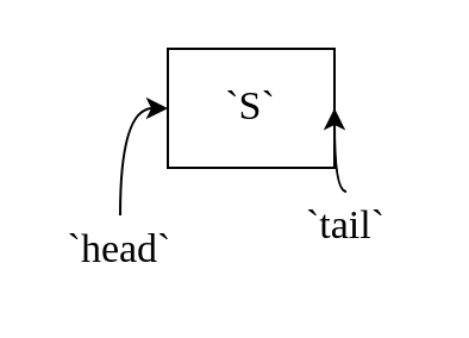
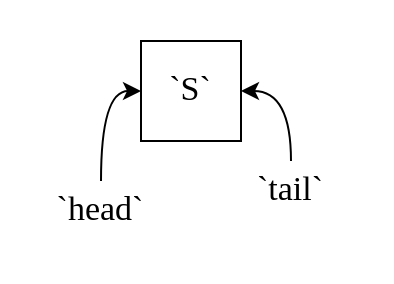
- <mxCell id="2" value="&lt;font size=&quot;1&quot; face=&quot;Times New Roman&quot;&gt;&lt;span style=&quot;font-size: 17px;&quot;&gt;`S`&lt;/span&gt;&lt;/font&gt;" style="rounded=0;whiteSpace=wrap;html=1;" vertex="1" parent="1"><mxGeometry x="70" y="20" width="70" height="50" as="geometry" /></mxCell>
+ <mxCell id="2" value="&lt;font size=&quot;1&quot; face=&quot;Times New Roman&quot;&gt;&lt;span style=&quot;font-size: 17px;&quot;&gt;`S`&lt;/span&gt;&lt;/font&gt;" style="rounded=0;whiteSpace=wrap;html=1;" vertex="1" parent="1"><mxGeometry x="70" y="20" width="50" height="50" as="geometry" /></mxCell>
